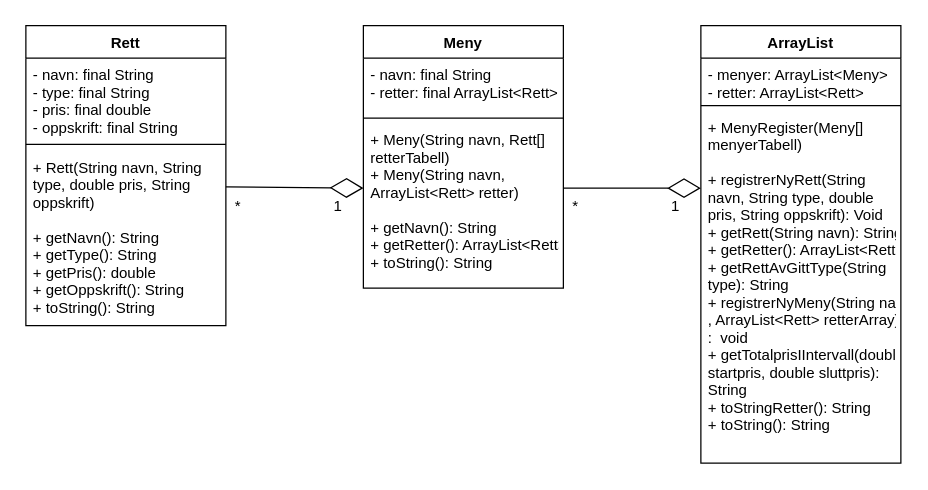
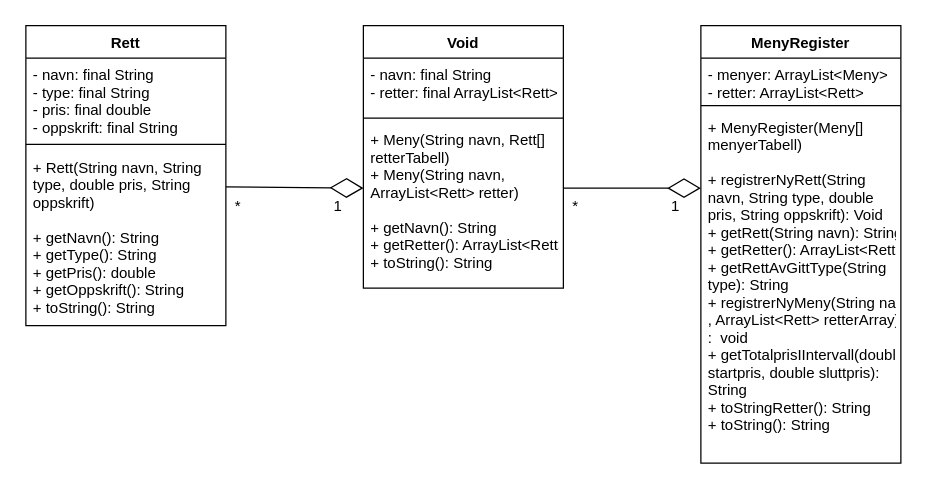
- <mxCell id="6" value="Meny" style="swimlane;fontStyle=1;align=center;verticalAlign=top;childLayout=stackLayout;horizontal=1;startSize=26;horizontalStack=0;resizeParent=1;resizeParentMax=0;resizeLast=0;collapsible=1;marginBottom=0;" parent="1" vertex="1"><mxGeometry x="290" y="20" width="160" height="210" as="geometry" /></mxCell>
+ <mxCell id="6" value="Void" style="swimlane;fontStyle=1;align=center;verticalAlign=top;childLayout=stackLayout;horizontal=1;startSize=26;horizontalStack=0;resizeParent=1;resizeParentMax=0;resizeLast=0;collapsible=1;marginBottom=0;" parent="1" vertex="1"><mxGeometry x="290" y="20" width="160" height="210" as="geometry" /></mxCell>
- <mxCell id="10" value="ArrayList" style="swimlane;fontStyle=1;align=center;verticalAlign=top;childLayout=stackLayout;horizontal=1;startSize=26;horizontalStack=0;resizeParent=1;resizeParentMax=0;resizeLast=0;collapsible=1;marginBottom=0;" parent="1" vertex="1"><mxGeometry x="560" y="20" width="160" height="350" as="geometry" /></mxCell>
+ <mxCell id="10" value="MenyRegister" style="swimlane;fontStyle=1;align=center;verticalAlign=top;childLayout=stackLayout;horizontal=1;startSize=26;horizontalStack=0;resizeParent=1;resizeParentMax=0;resizeLast=0;collapsible=1;marginBottom=0;" parent="1" vertex="1"><mxGeometry x="560" y="20" width="160" height="350" as="geometry" /></mxCell>
